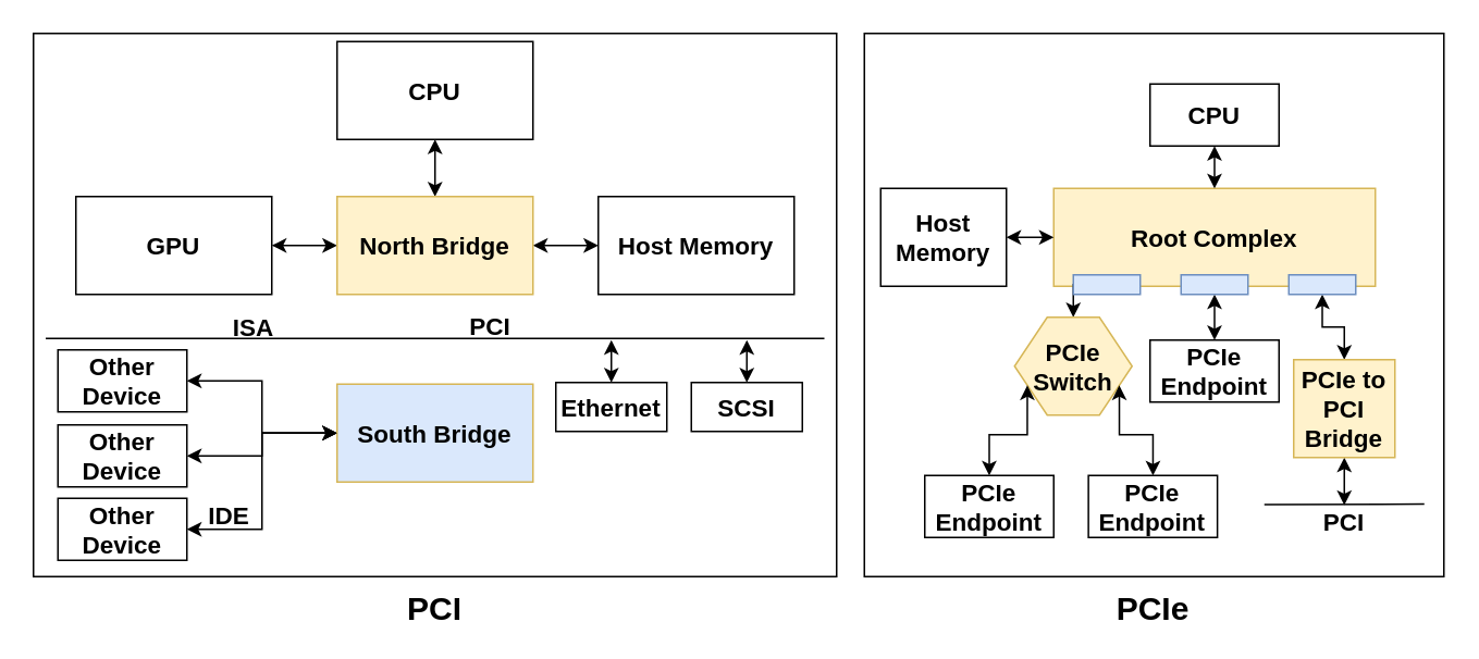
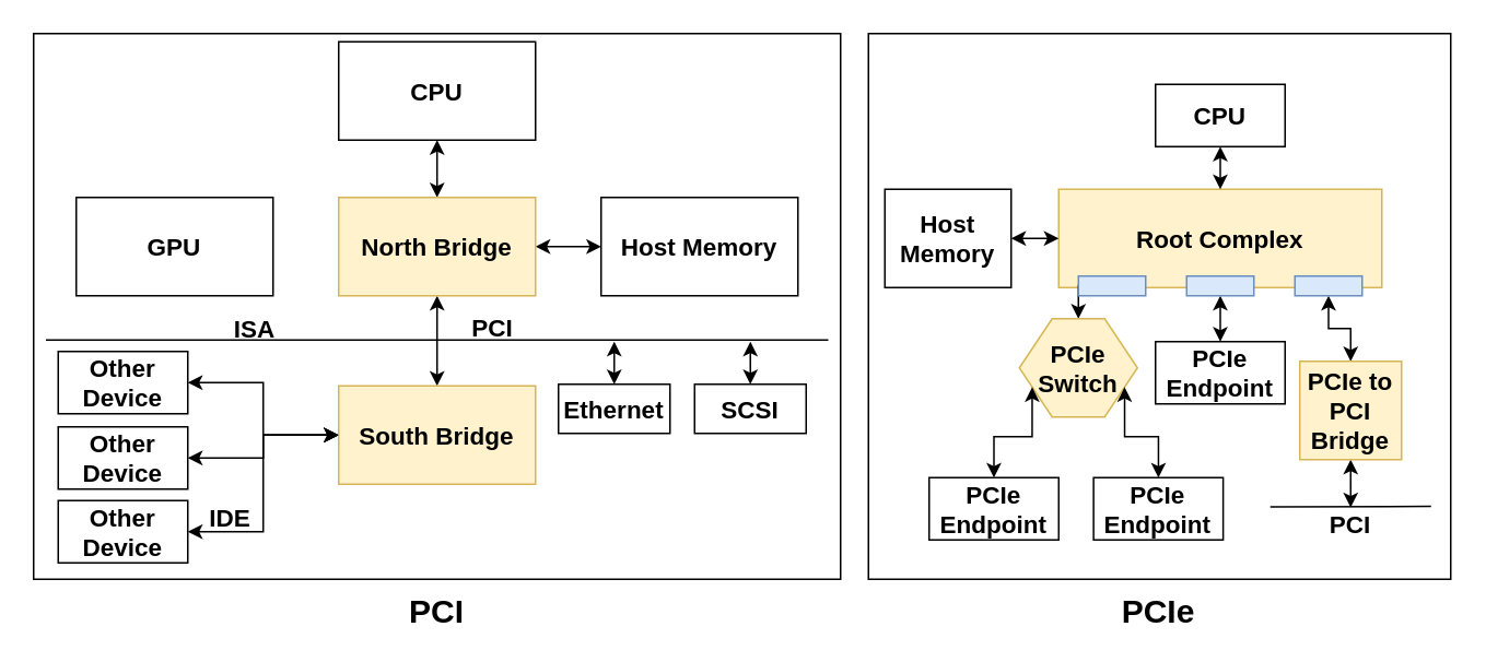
- <mxCell id="7" style="edgeStyle=orthogonalEdgeStyle;rounded=0;orthogonalLoop=1;jettySize=auto;html=1;entryX=1;entryY=0.5;entryDx=0;entryDy=0;startArrow=classic;startFill=1;" edge="1" parent="1" source="8" target="9"><mxGeometry relative="1" as="geometry" /></mxCell>
+ <mxCell id="7" style="edgeStyle=orthogonalEdgeStyle;rounded=0;orthogonalLoop=1;jettySize=auto;html=1;startArrow=classic;startFill=1;" edge="1" parent="1" source="8" target="13"><mxGeometry relative="1" as="geometry" /></mxCell>
- <mxCell id="13" value="&lt;span style=&quot;font-size: 15px&quot;&gt;&lt;b&gt;South Bridge&lt;/b&gt;&lt;/span&gt;" style="rounded=0;whiteSpace=wrap;html=1;fillColor=#dae8fc;strokeColor=#d6b656;" vertex="1" parent="1"><mxGeometry x="206" y="235" width="120" height="60" as="geometry" /></mxCell>
+ <mxCell id="13" value="&lt;span style=&quot;font-size: 15px&quot;&gt;&lt;b&gt;South Bridge&lt;/b&gt;&lt;/span&gt;" style="rounded=0;whiteSpace=wrap;html=1;fillColor=#fff2cc;strokeColor=#d6b656;" vertex="1" parent="1"><mxGeometry x="206" y="235" width="120" height="60" as="geometry" /></mxCell>
